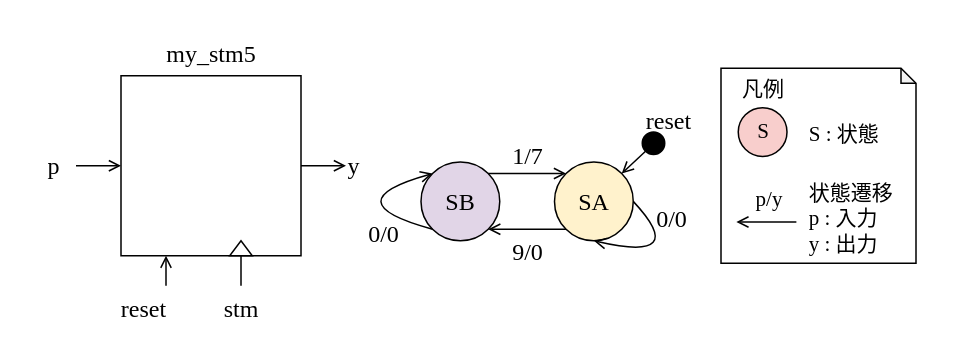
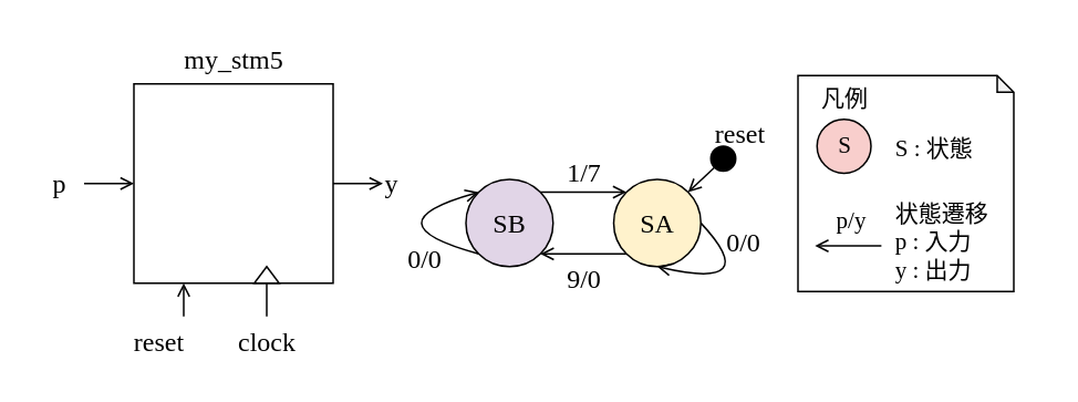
- <mxCell id="12" value="&lt;font&gt;stm&lt;/font&gt;" style="text;html=1;align=center;verticalAlign=middle;resizable=0;points=[];autosize=1;strokeColor=none;fillColor=none;fontSize=16;fontFamily=Lucida Console;labelBackgroundColor=none;" parent="1" vertex="1"><mxGeometry x="125" y="190" width="70" height="30" as="geometry" /></mxCell>
+ <mxCell id="12" value="&lt;font&gt;clock&lt;/font&gt;" style="text;html=1;align=center;verticalAlign=middle;resizable=0;points=[];autosize=1;strokeColor=none;fillColor=none;fontSize=16;fontFamily=Lucida Console;labelBackgroundColor=none;" parent="1" vertex="1"><mxGeometry x="125" y="190" width="70" height="30" as="geometry" /></mxCell>
